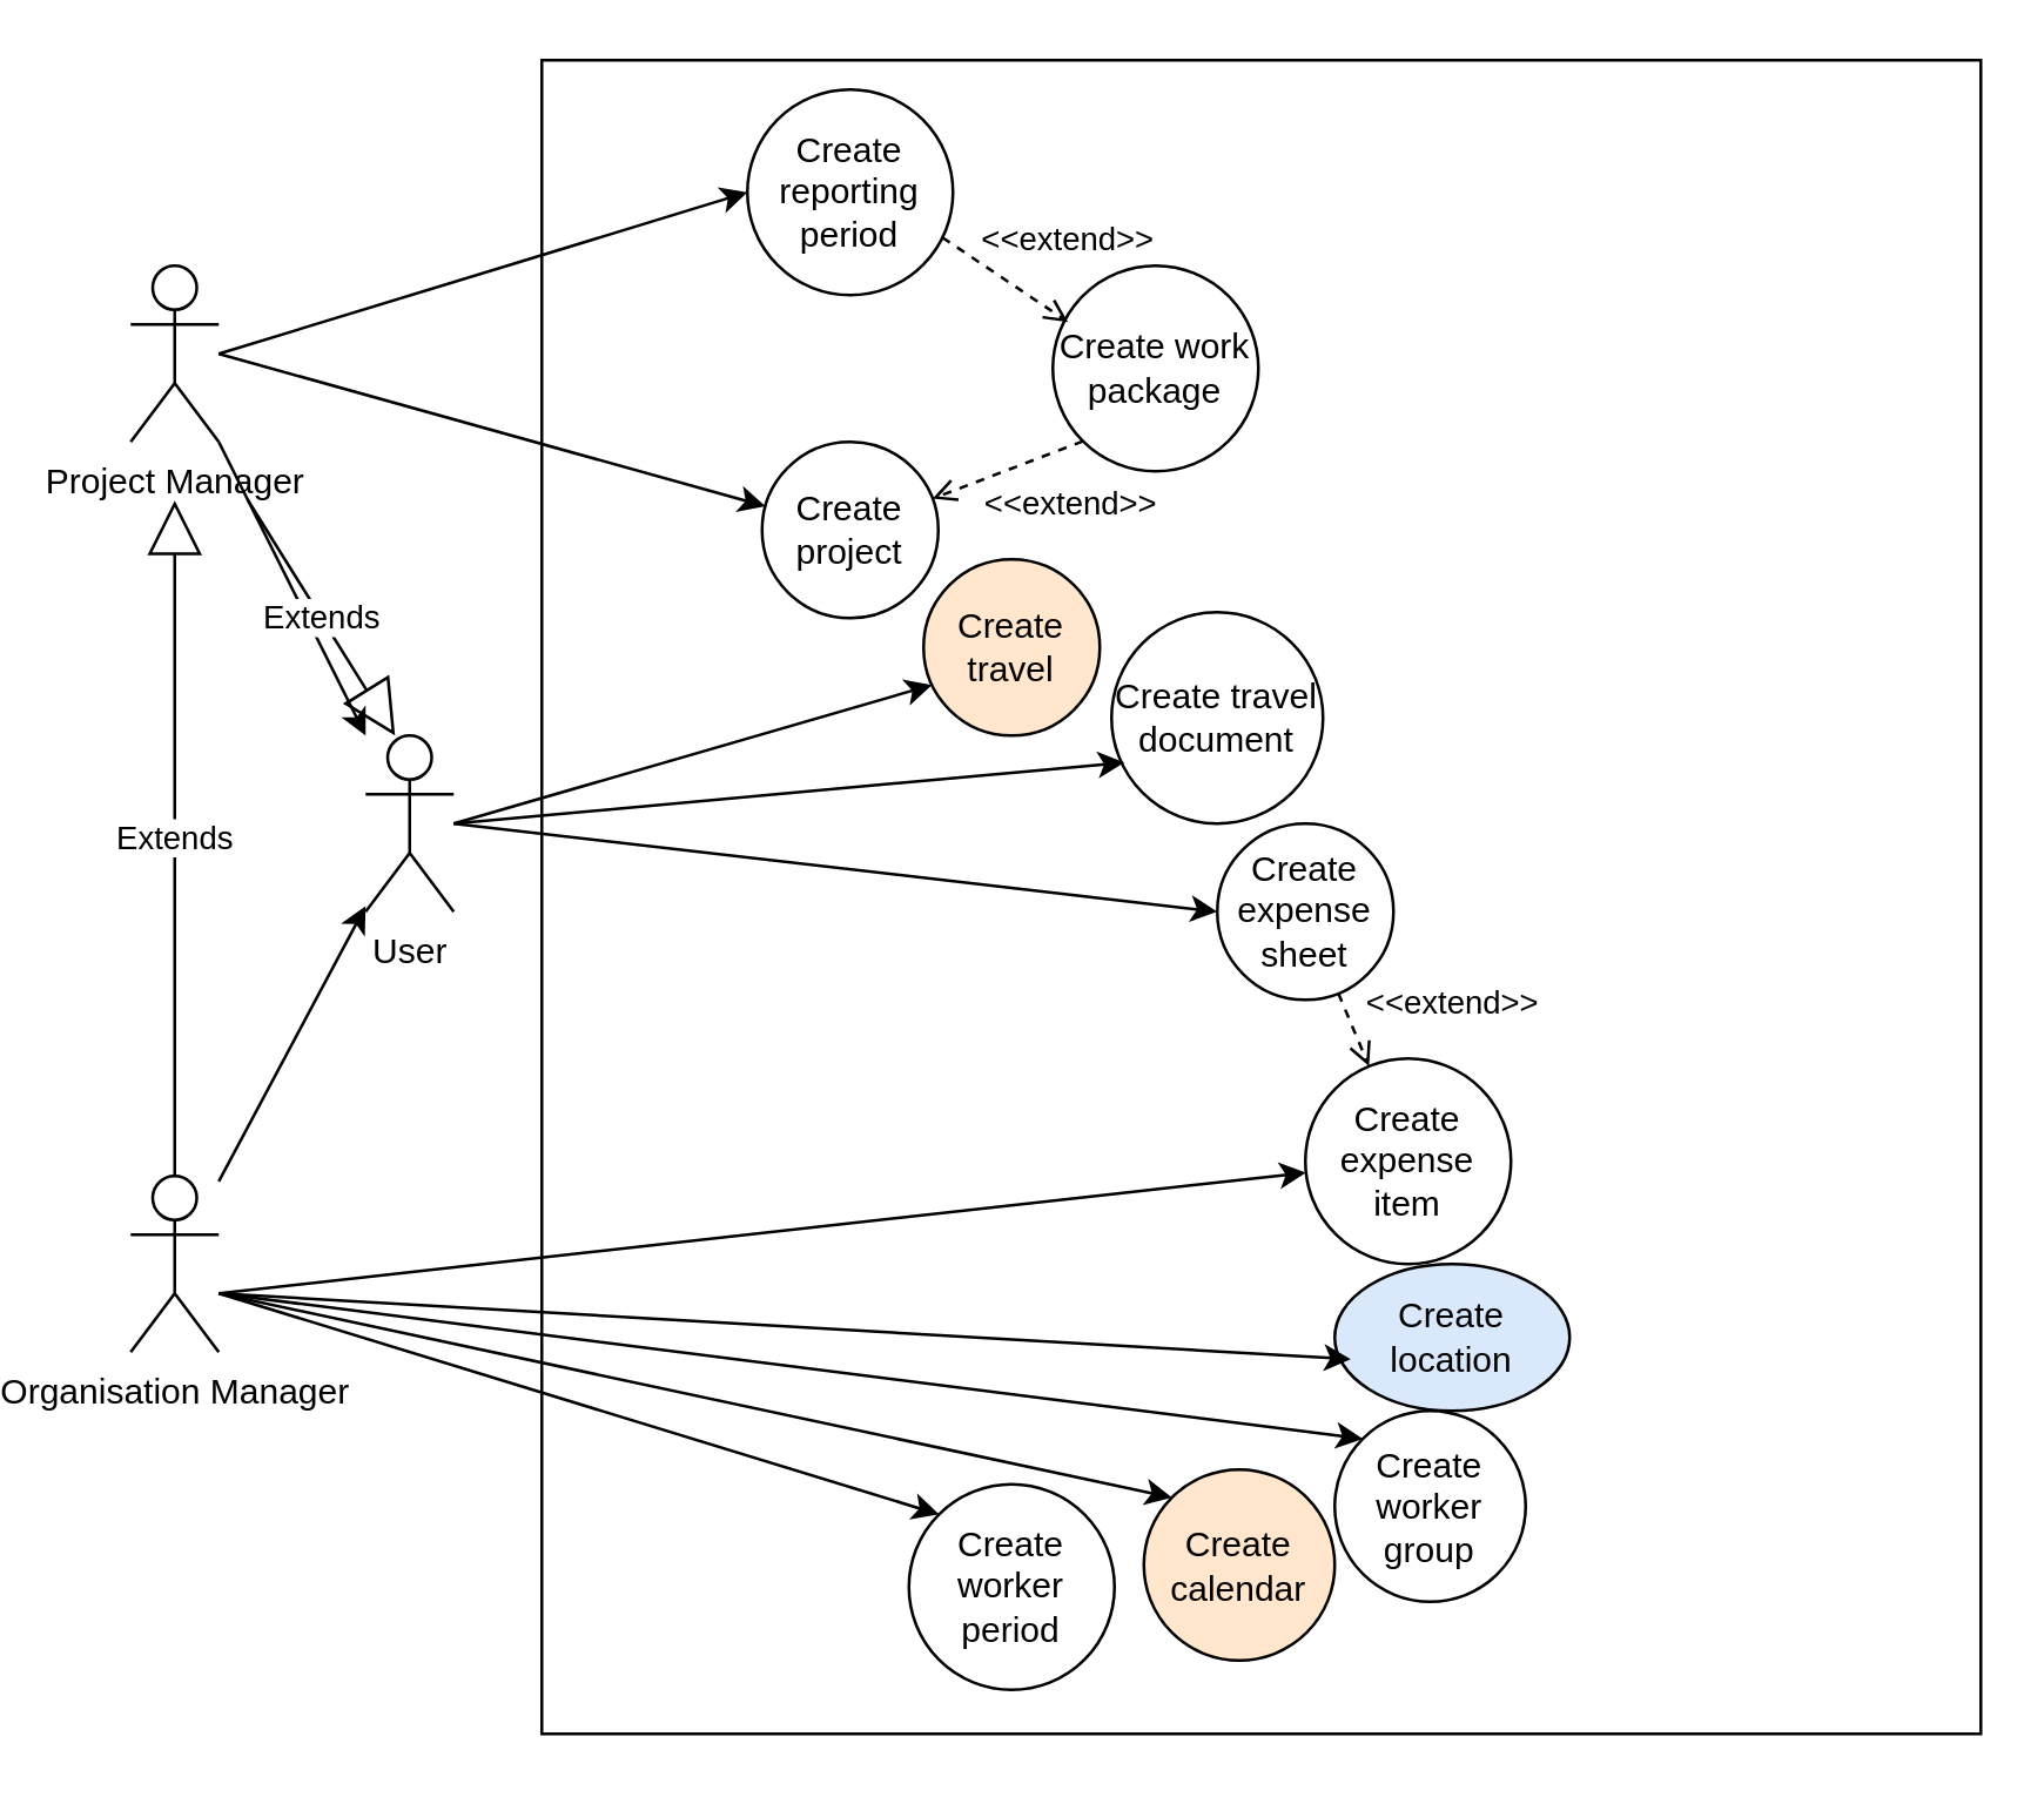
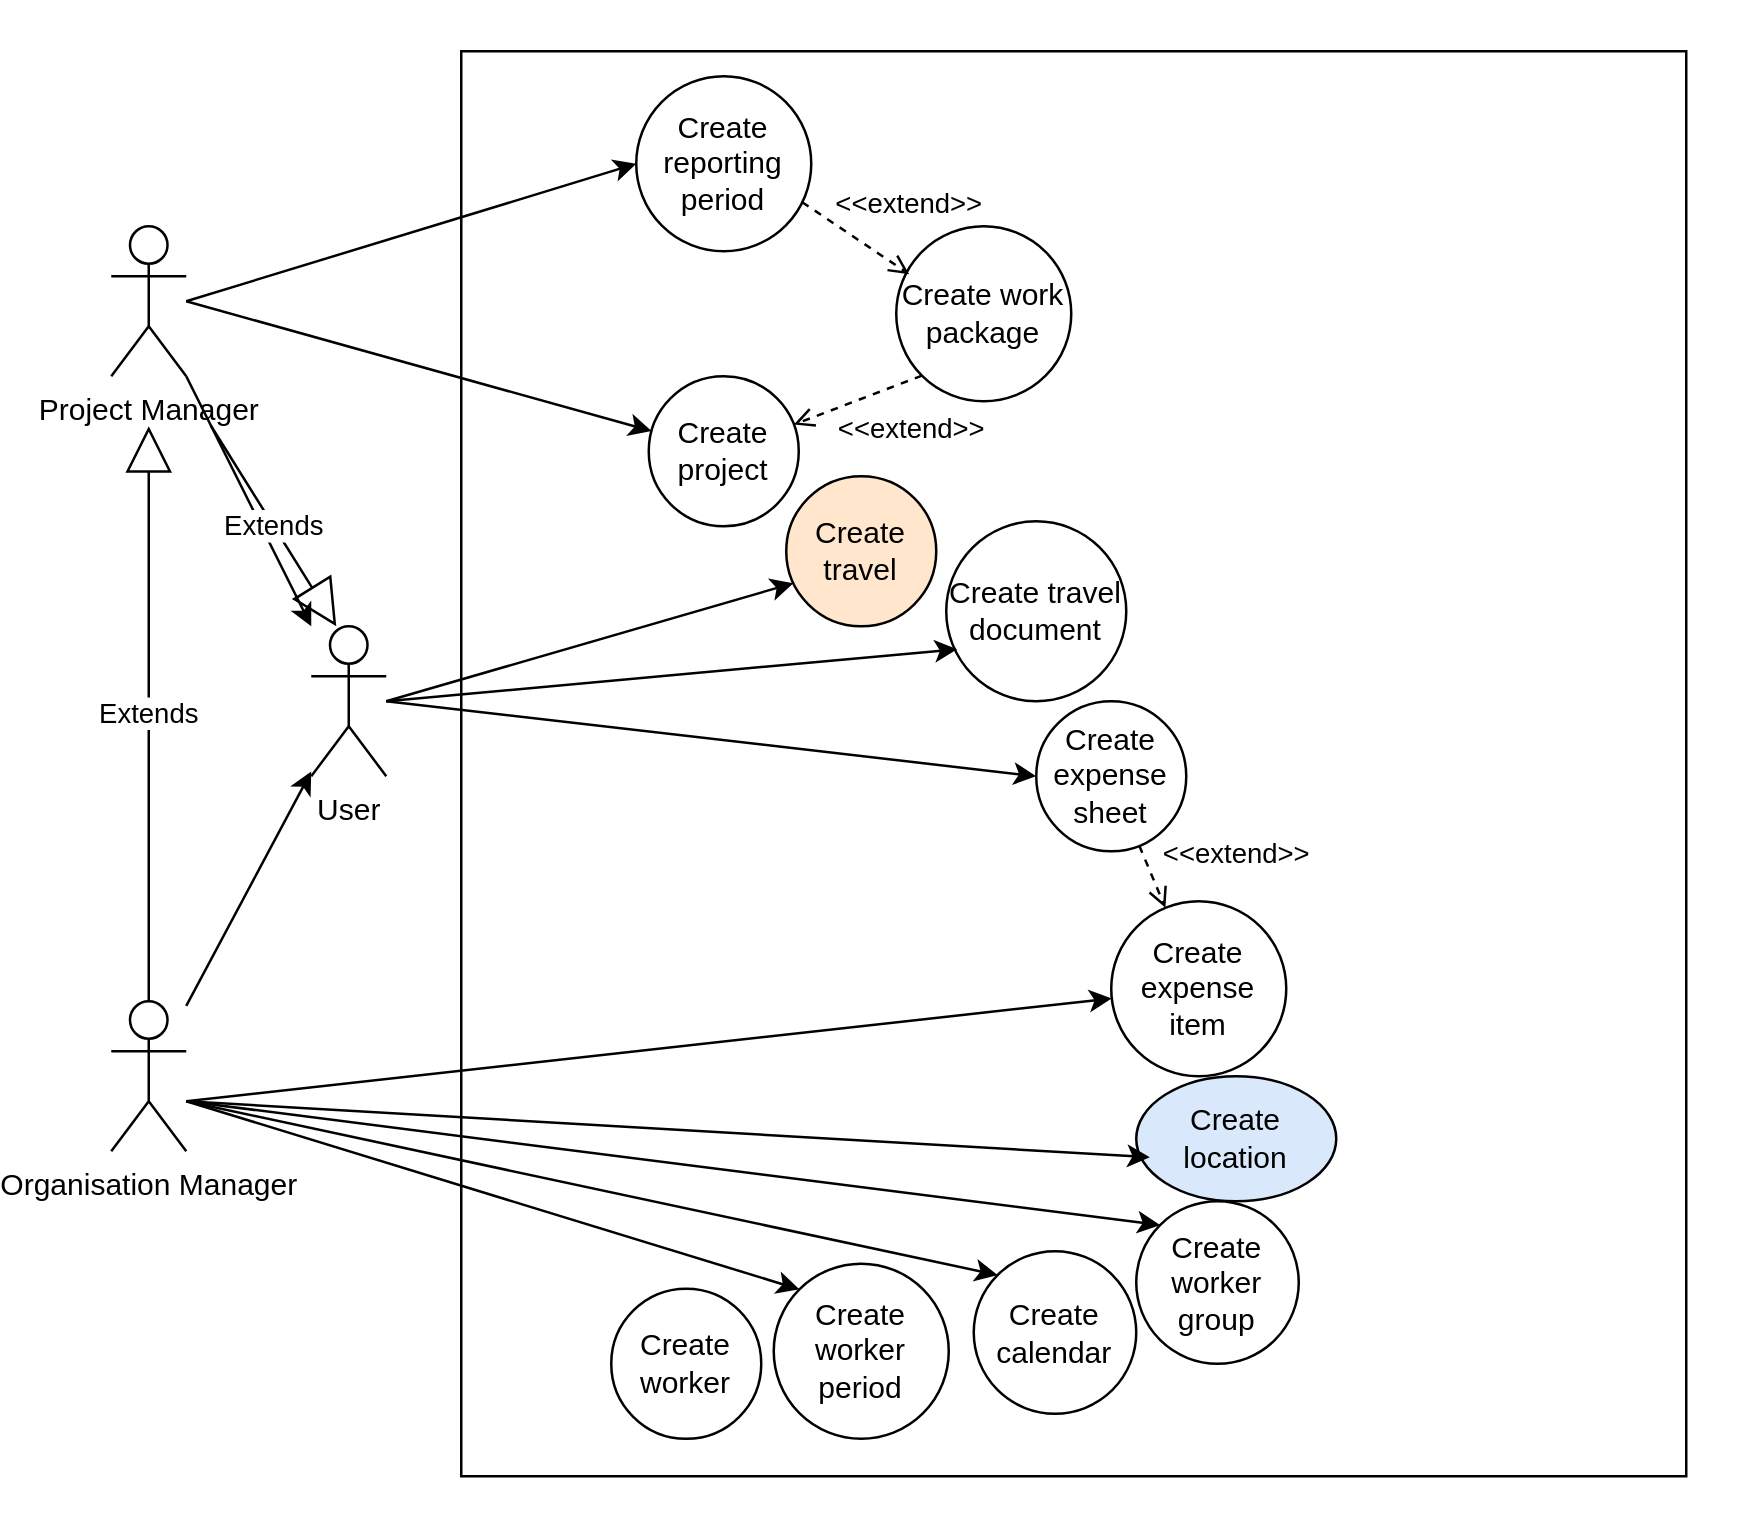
- <mxCell id="6" value="Create calendar" style="ellipse;whiteSpace=wrap;html=1;aspect=fixed;fillColor=#ffe6cc;" parent="1" vertex="1"><mxGeometry x="365" y="500" width="65" height="65" as="geometry" /></mxCell>
+ <mxCell id="6" value="Create calendar" style="ellipse;whiteSpace=wrap;html=1;aspect=fixed;" parent="1" vertex="1"><mxGeometry x="365" y="500" width="65" height="65" as="geometry" /></mxCell>
+ <mxCell id="10" value="Create worker" style="ellipse;whiteSpace=wrap;html=1;aspect=fixed;" parent="1" vertex="1"><mxGeometry x="220" y="515" width="60" height="60" as="geometry" /></mxCell>
